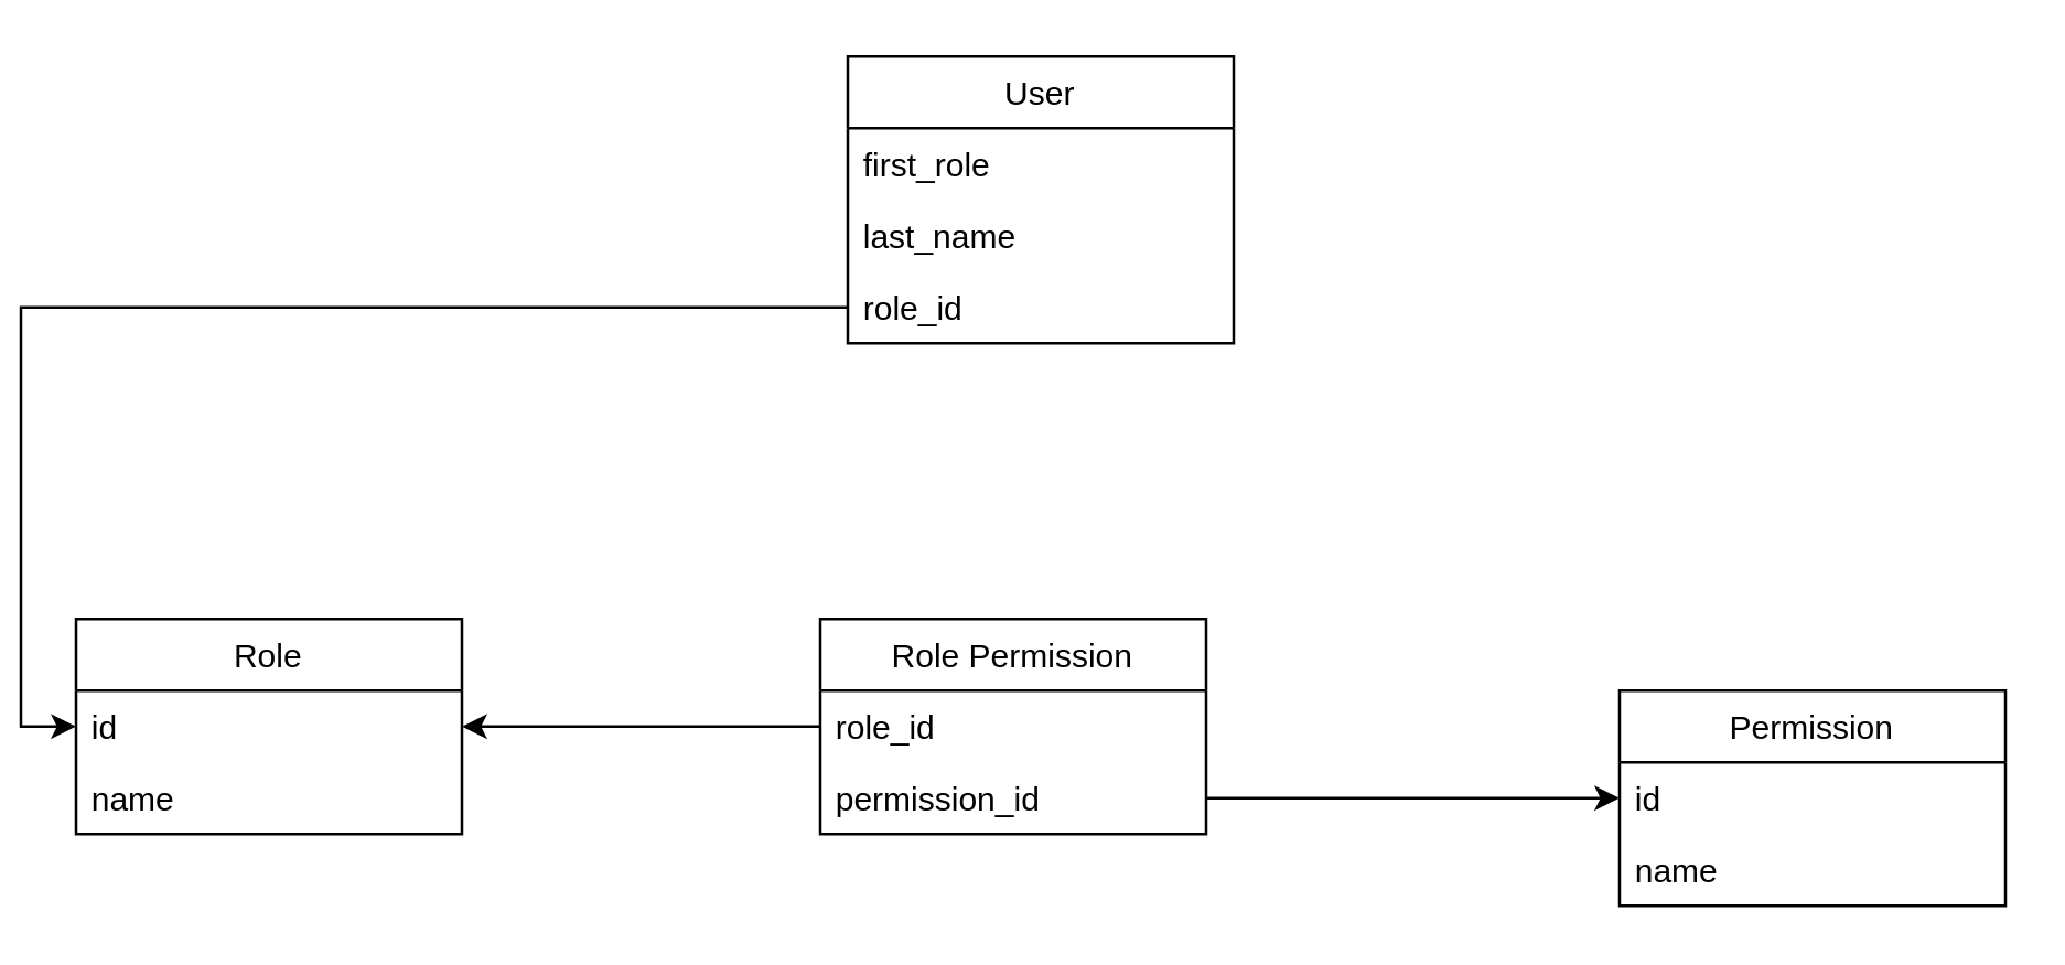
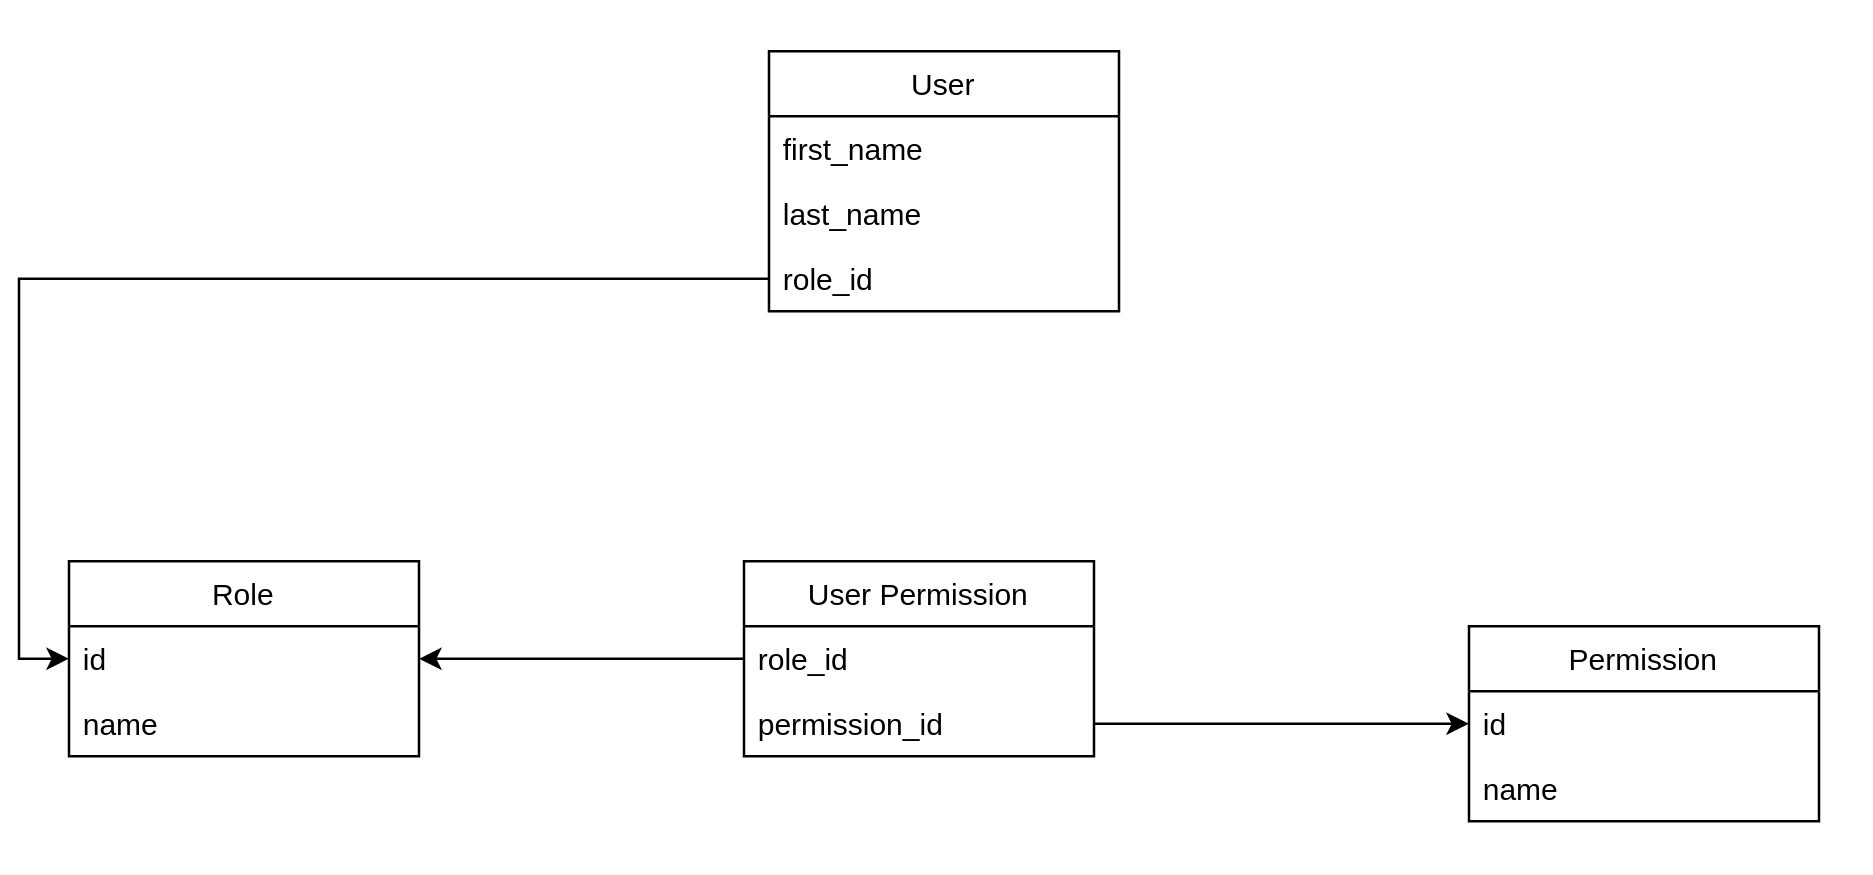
- <mxCell id="3" value="first_role" style="text;strokeColor=none;fillColor=none;align=left;verticalAlign=top;spacingLeft=4;spacingRight=4;overflow=hidden;rotatable=0;points=[[0,0.5],[1,0.5]];portConstraint=eastwest;" vertex="1" parent="2"><mxGeometry y="26" width="140" height="26" as="geometry" /></mxCell>
+ <mxCell id="3" value="first_name" style="text;strokeColor=none;fillColor=none;align=left;verticalAlign=top;spacingLeft=4;spacingRight=4;overflow=hidden;rotatable=0;points=[[0,0.5],[1,0.5]];portConstraint=eastwest;" vertex="1" parent="2"><mxGeometry y="26" width="140" height="26" as="geometry" /></mxCell>
- <mxCell id="9" value="Role Permission" style="swimlane;fontStyle=0;childLayout=stackLayout;horizontal=1;startSize=26;fillColor=none;horizontalStack=0;resizeParent=1;resizeParentMax=0;resizeLast=0;collapsible=1;marginBottom=0;" vertex="1" parent="1"><mxGeometry x="290" y="224" width="140" height="78" as="geometry" /></mxCell>
+ <mxCell id="9" value="User Permission" style="swimlane;fontStyle=0;childLayout=stackLayout;horizontal=1;startSize=26;fillColor=none;horizontalStack=0;resizeParent=1;resizeParentMax=0;resizeLast=0;collapsible=1;marginBottom=0;" vertex="1" parent="1"><mxGeometry x="290" y="224" width="140" height="78" as="geometry" /></mxCell>
